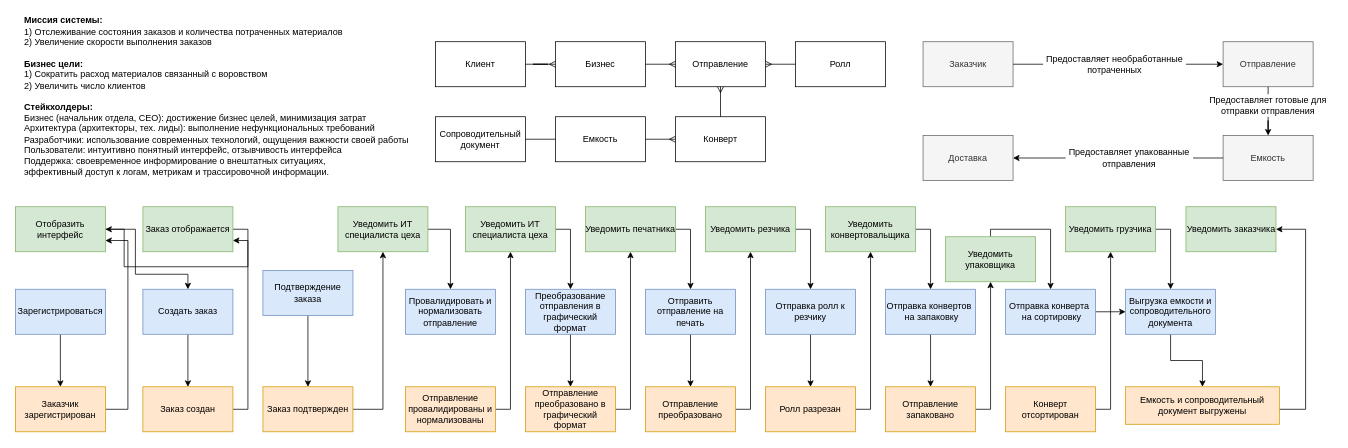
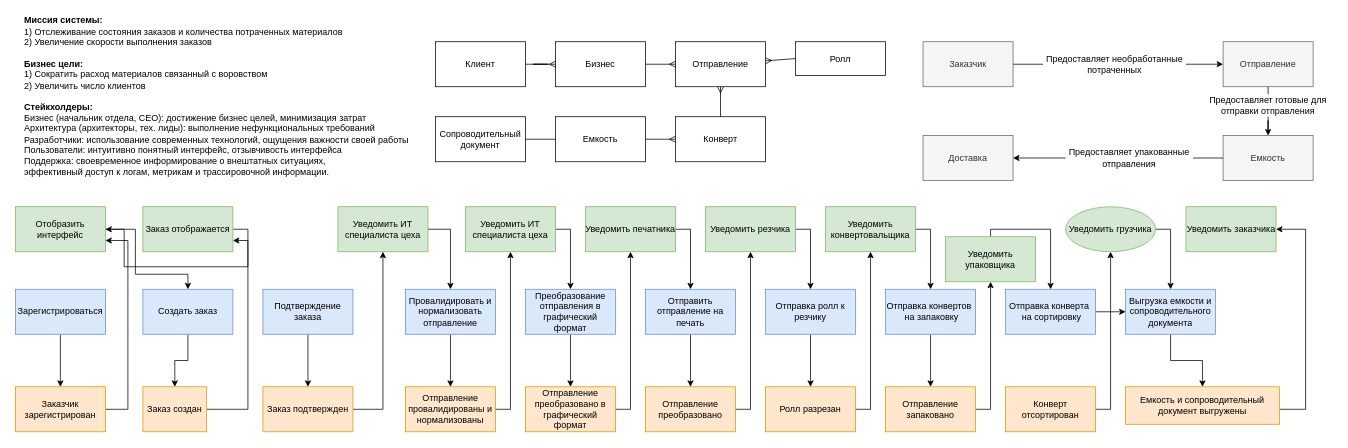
- <mxCell id="4" value="Ролл" style="rounded=0;whiteSpace=wrap;html=1;" parent="1" vertex="1"><mxGeometry x="1060" y="55" width="120" height="60" as="geometry" /></mxCell>
+ <mxCell id="4" value="Ролл" style="rounded=0;whiteSpace=wrap;html=1;" parent="1" vertex="1"><mxGeometry x="1060" y="55" width="120" height="45" as="geometry" /></mxCell>
- <mxCell id="65" value="Уведомить грузчика" style="rounded=0;whiteSpace=wrap;html=1;fillColor=#d5e8d4;strokeColor=#82b366;" parent="1" vertex="1"><mxGeometry x="1420" y="275" width="120" height="60" as="geometry" /></mxCell>
+ <mxCell id="65" value="Уведомить грузчика" style="ellipse;whiteSpace=wrap;html=1;fillColor=#d5e8d4;strokeColor=#82b366;" parent="1" vertex="1"><mxGeometry x="1420" y="275" width="120" height="60" as="geometry" /></mxCell>
- <mxCell id="35" value="Подтверждение заказа" style="rounded=0;whiteSpace=wrap;html=1;fillColor=#dae8fc;strokeColor=#6c8ebf;" parent="1" vertex="1"><mxGeometry x="350" y="360" width="120" height="60" as="geometry" /></mxCell>
+ <mxCell id="35" value="Подтверждение заказа" style="rounded=0;whiteSpace=wrap;html=1;fillColor=#dae8fc;strokeColor=#6c8ebf;" parent="1" vertex="1"><mxGeometry x="350" y="385" width="120" height="60" as="geometry" /></mxCell>
+ <mxCell id="12" style="edgeStyle=orthogonalEdgeStyle;rounded=0;orthogonalLoop=1;jettySize=auto;html=1;entryX=0.5;entryY=0;entryDx=0;entryDy=0;" parent="1" source="13" target="41" edge="1"><mxGeometry relative="1" as="geometry" /></mxCell>
- <mxCell id="39" value="Заказ создан" style="rounded=0;whiteSpace=wrap;html=1;fillColor=#ffe6cc;strokeColor=#d79b00;" parent="1" vertex="1"><mxGeometry x="190" y="515" width="120" height="60" as="geometry" /></mxCell>
+ <mxCell id="39" value="Заказ создан" style="rounded=0;whiteSpace=wrap;html=1;fillColor=#ffe6cc;strokeColor=#d79b00;" parent="1" vertex="1"><mxGeometry x="190" y="515" width="85" height="60" as="geometry" /></mxCell>
